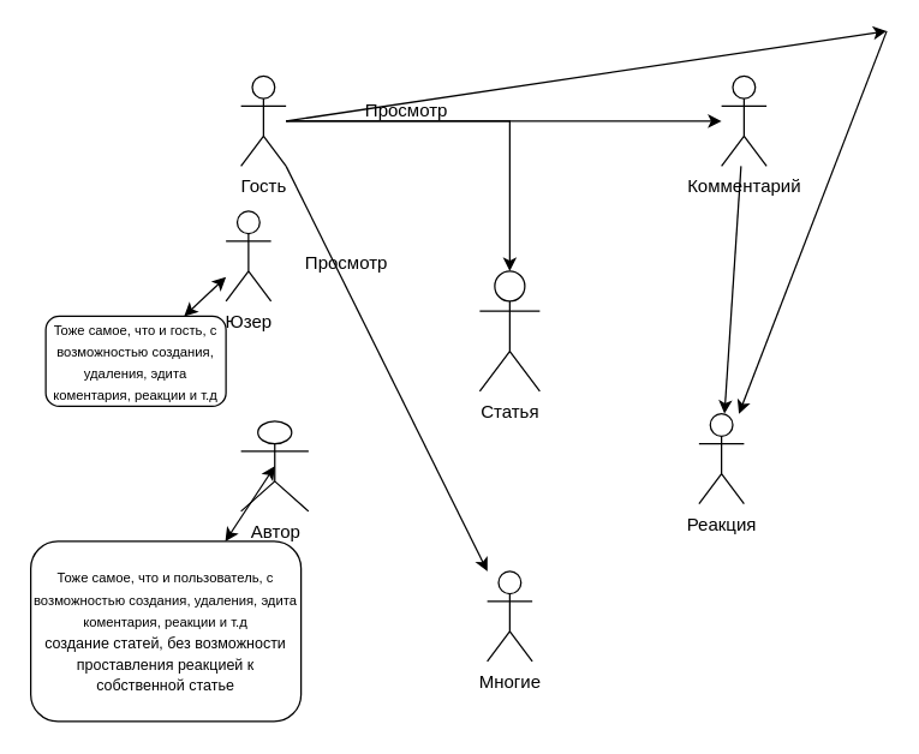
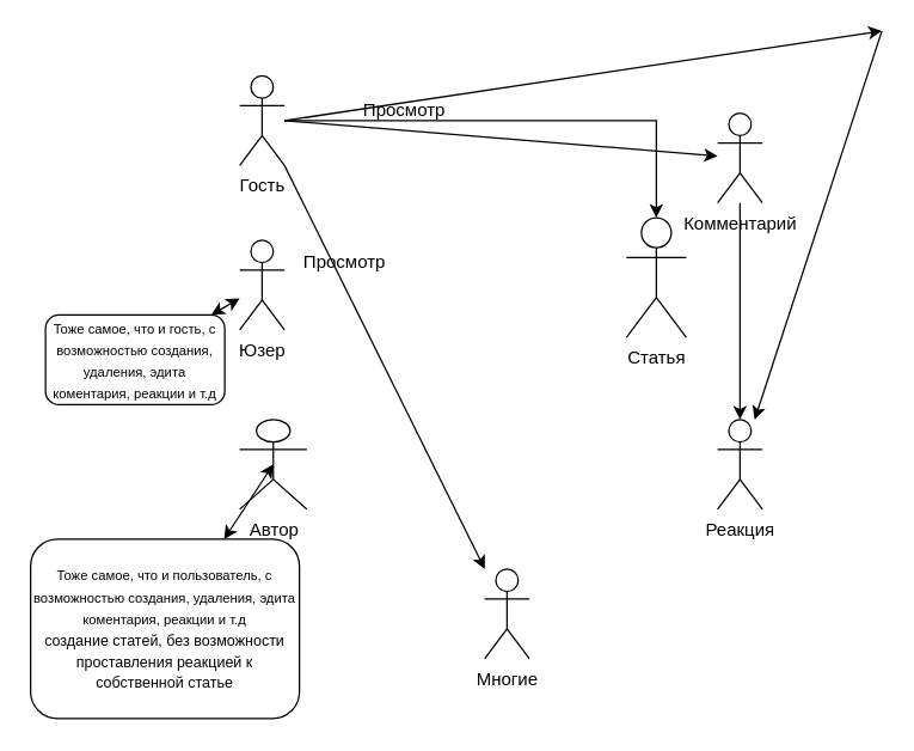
- <mxCell id="7" value="Комментарий" style="shape=umlActor;verticalLabelPosition=bottom;verticalAlign=top;html=1;outlineConnect=0;" vertex="1" parent="1"><mxGeometry x="480" y="50" width="30" height="60" as="geometry" /></mxCell>
+ <mxCell id="7" value="Комментарий" style="shape=umlActor;verticalLabelPosition=bottom;verticalAlign=top;html=1;outlineConnect=0;" vertex="1" parent="1"><mxGeometry x="480" y="75" width="30" height="60" as="geometry" /></mxCell>
- <mxCell id="5" value="Юзер" style="shape=umlActor;verticalLabelPosition=bottom;verticalAlign=top;html=1;outlineConnect=0;" vertex="1" parent="1"><mxGeometry x="150" y="140" width="30" height="60" as="geometry" /></mxCell>
+ <mxCell id="5" value="Юзер" style="shape=umlActor;verticalLabelPosition=bottom;verticalAlign=top;html=1;outlineConnect=0;" vertex="1" parent="1"><mxGeometry x="160" y="160" width="30" height="60" as="geometry" /></mxCell>
- <mxCell id="2" value="Статья" style="shape=umlActor;verticalLabelPosition=bottom;verticalAlign=top;html=1;outlineConnect=0;" vertex="1" parent="1"><mxGeometry x="319" y="180" width="40" height="80" as="geometry" /></mxCell>
+ <mxCell id="2" value="Статья" style="shape=umlActor;verticalLabelPosition=bottom;verticalAlign=top;html=1;outlineConnect=0;" vertex="1" parent="1"><mxGeometry x="419" y="145" width="40" height="80" as="geometry" /></mxCell>
- <mxCell id="8" value="Реакция" style="shape=umlActor;verticalLabelPosition=bottom;verticalAlign=top;html=1;outlineConnect=0;" vertex="1" parent="1"><mxGeometry x="465" y="275" width="30" height="60" as="geometry" /></mxCell>
+ <mxCell id="8" value="Реакция" style="shape=umlActor;verticalLabelPosition=bottom;verticalAlign=top;html=1;outlineConnect=0;" vertex="1" parent="1"><mxGeometry x="480" y="280" width="30" height="60" as="geometry" /></mxCell>
